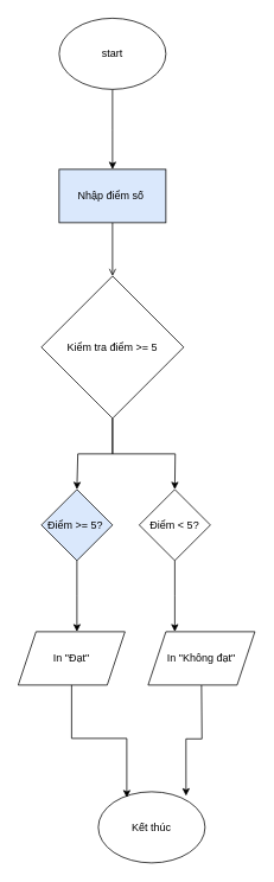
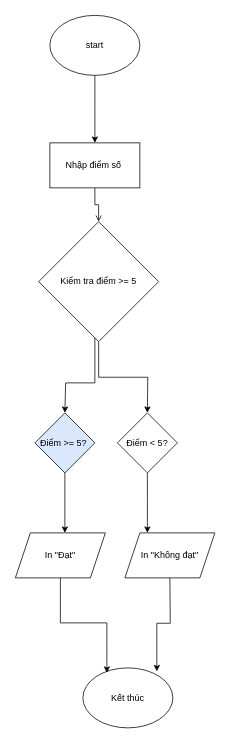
- <mxCell id="5" value="Nhập điểm số&amp;nbsp;" style="rounded=0;whiteSpace=wrap;html=1;fillColor=#dae8fc;" vertex="1" parent="1"><mxGeometry x="66" y="190" width="120" height="60" as="geometry" /></mxCell>
+ <mxCell id="5" value="Nhập điểm số&amp;nbsp;" style="rounded=0;whiteSpace=wrap;html=1;" vertex="1" parent="1"><mxGeometry x="66" y="190" width="120" height="60" as="geometry" /></mxCell>
- <mxCell id="8" value="Kiểm tra điểm &amp;gt;= &lt;span class=&quot;hljs-number&quot;&gt;5&lt;/span&gt;" style="rhombus;whiteSpace=wrap;html=1;" vertex="1" parent="1"><mxGeometry x="46" y="310" width="160" height="160" as="geometry" /></mxCell>
+ <mxCell id="8" value="Kiểm tra điểm &amp;gt;= &lt;span class=&quot;hljs-number&quot;&gt;5&lt;/span&gt;" style="rhombus;whiteSpace=wrap;html=1;" vertex="1" parent="1"><mxGeometry x="51" y="295" width="160" height="160" as="geometry" /></mxCell>
